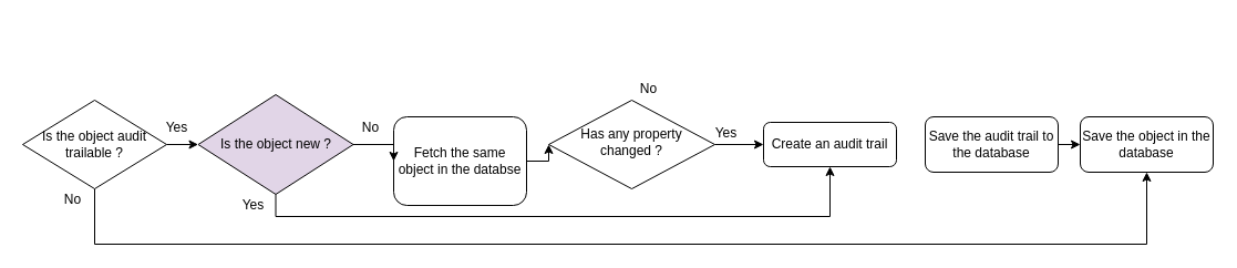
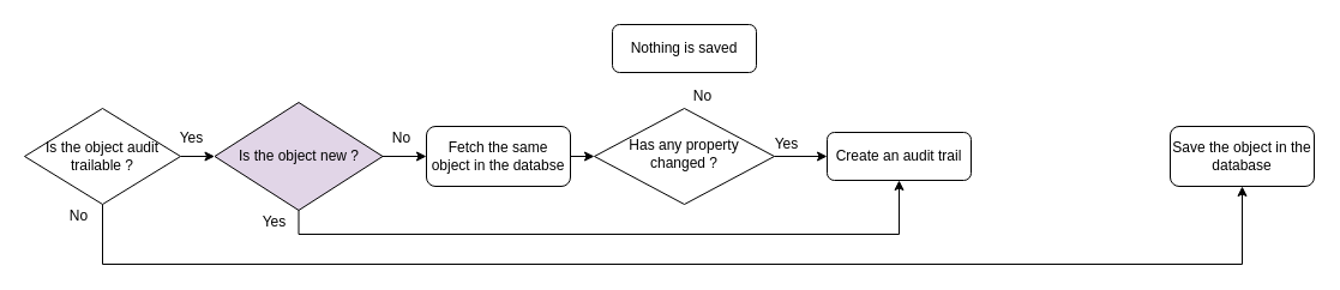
+ <mxCell id="4" value="Nothing is saved" style="rounded=1;whiteSpace=wrap;html=1;fontSize=12;glass=0;strokeWidth=1;shadow=0;" parent="1" vertex="1"><mxGeometry x="510" y="20" width="120" height="40" as="geometry" /></mxCell>
- <mxCell id="13" value="Save the audit trail to the database" style="rounded=1;whiteSpace=wrap;html=1;" parent="1" vertex="1"><mxGeometry x="835" y="105" width="120" height="50" as="geometry" /></mxCell>
- <mxCell id="12" style="edgeStyle=orthogonalEdgeStyle;rounded=0;orthogonalLoop=1;jettySize=auto;html=1;exitX=1;exitY=0.5;exitDx=0;exitDy=0;entryX=0;entryY=0.5;entryDx=0;entryDy=0;" edge="1" parent="1" source="13" target="11"><mxGeometry relative="1" as="geometry" /></mxCell>
- <mxCell id="6" value="Fetch the same object in the databse" style="rounded=1;whiteSpace=wrap;html=1;" parent="1" vertex="1"><mxGeometry x="355" y="105" width="120" height="80" as="geometry" /></mxCell>
+ <mxCell id="6" value="Fetch the same object in the databse" style="rounded=1;whiteSpace=wrap;html=1;" parent="1" vertex="1"><mxGeometry x="355" y="105" width="120" height="50" as="geometry" /></mxCell>
